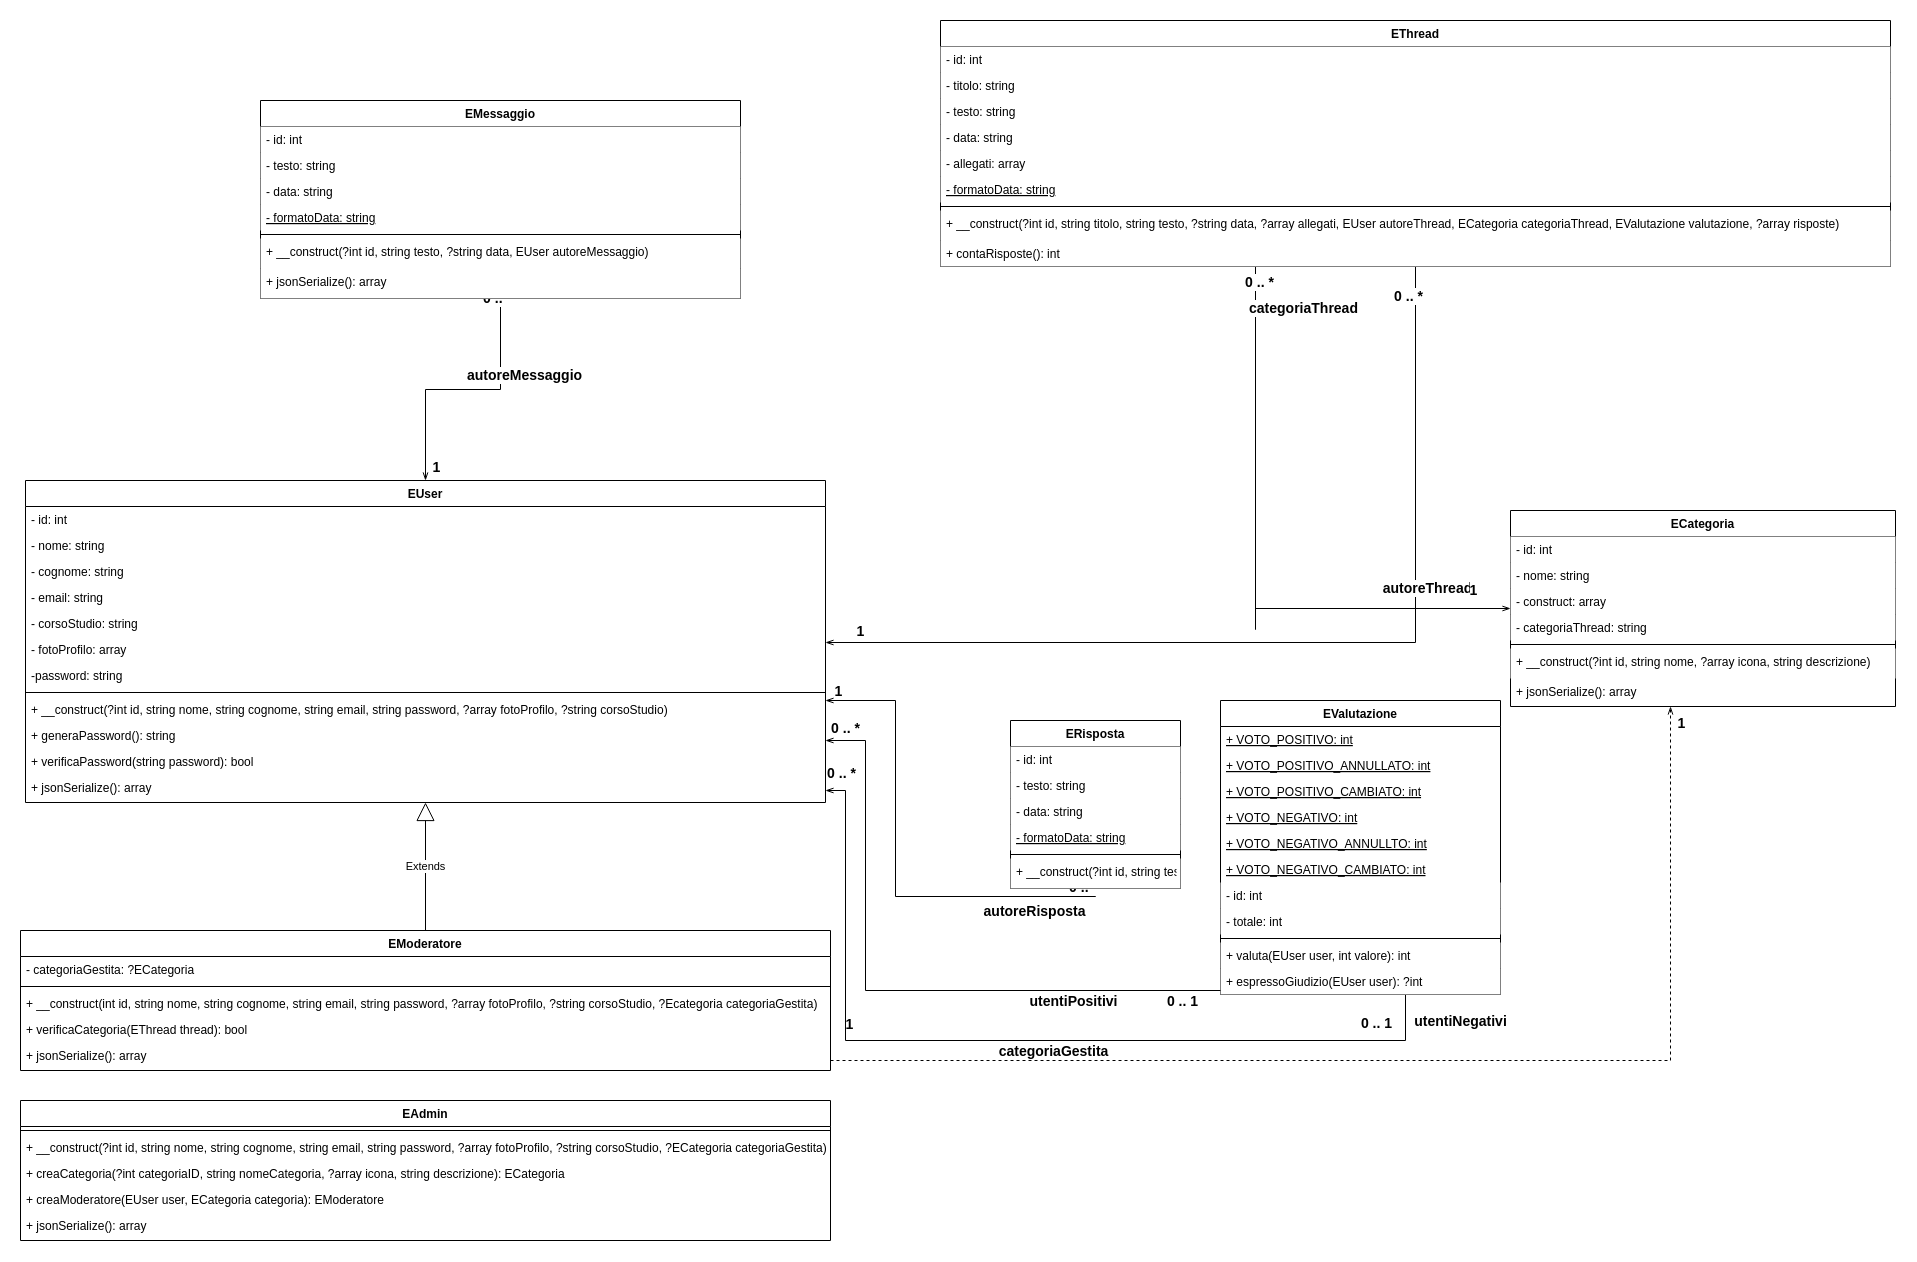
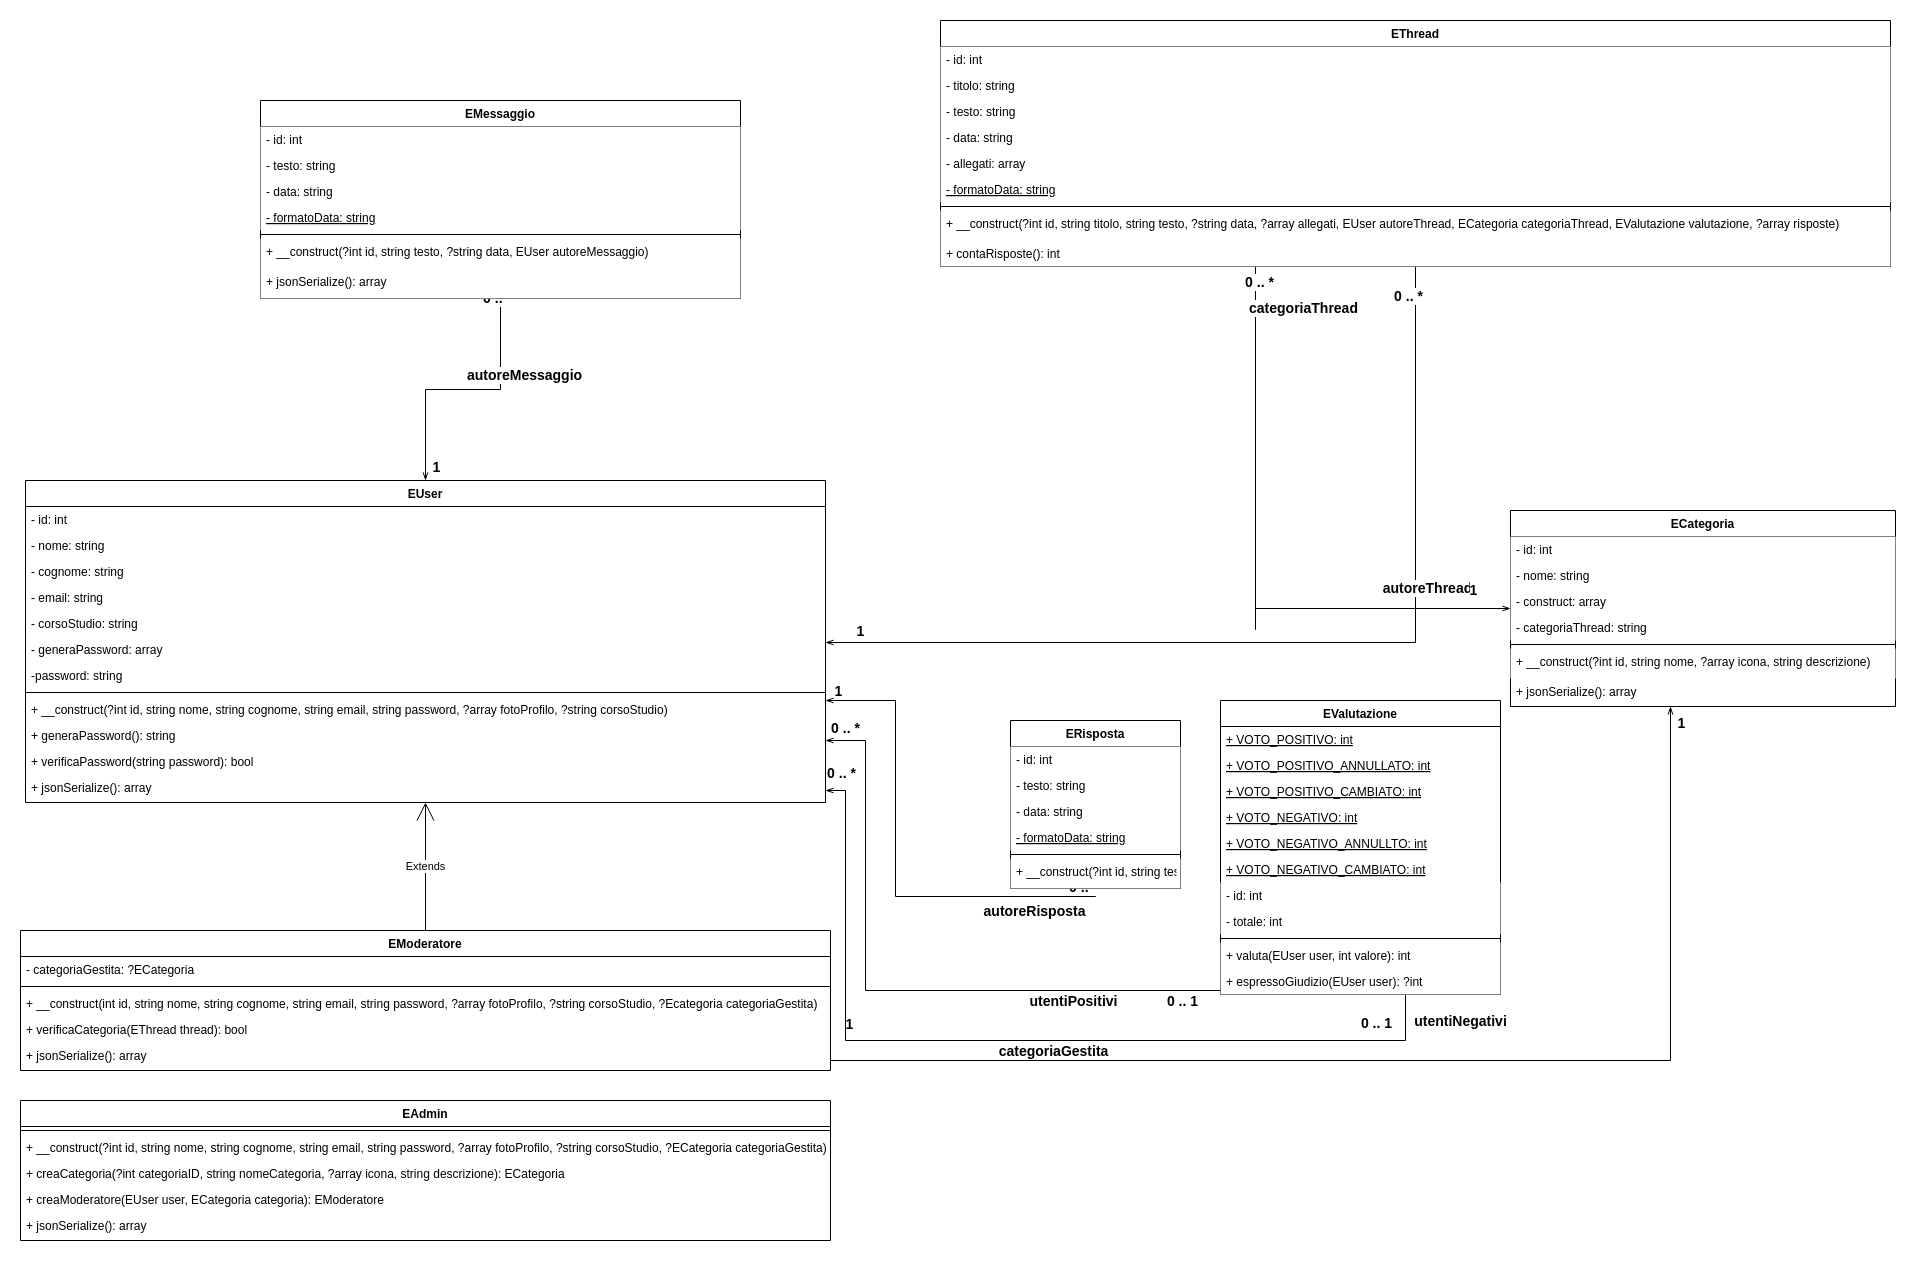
- <mxCell id="8" value="- fotoProfilo: array" style="text;align=left;verticalAlign=top;spacingLeft=4;spacingRight=4;overflow=hidden;rotatable=0;points=[[0,0.5],[1,0.5]];portConstraint=eastwest;" parent="2" vertex="1"><mxGeometry y="156" width="800" height="26" as="geometry" /></mxCell>
+ <mxCell id="8" value="- generaPassword: array" style="text;align=left;verticalAlign=top;spacingLeft=4;spacingRight=4;overflow=hidden;rotatable=0;points=[[0,0.5],[1,0.5]];portConstraint=eastwest;" parent="2" vertex="1"><mxGeometry y="156" width="800" height="26" as="geometry" /></mxCell>
- <mxCell id="93" value="Extends" style="endArrow=block;endSize=16;endFill=0;html=1;" parent="1" source="81" target="2" edge="1"><mxGeometry width="160" relative="1" as="geometry"><mxPoint x="635" y="840" as="sourcePoint" /><mxPoint x="795" y="840" as="targetPoint" /></mxGeometry></mxCell>
+ <mxCell id="93" value="Extends" style="endArrow=open;endSize=16;endFill=0;html=1;" parent="1" source="81" target="2" edge="1"><mxGeometry width="160" relative="1" as="geometry"><mxPoint x="635" y="840" as="sourcePoint" /><mxPoint x="795" y="840" as="targetPoint" /></mxGeometry></mxCell>
- <mxCell id="77" style="edgeStyle=orthogonalEdgeStyle;rounded=0;orthogonalLoop=1;jettySize=auto;html=1;startArrow=none;startFill=0;endArrow=openThin;endFill=0;dashed=1;" parent="1" source="81" target="45" edge="1"><mxGeometry relative="1" as="geometry"><Array as="points"><mxPoint x="775" y="1060" /><mxPoint x="1670" y="1060" /></Array></mxGeometry></mxCell>
+ <mxCell id="77" style="edgeStyle=orthogonalEdgeStyle;rounded=0;orthogonalLoop=1;jettySize=auto;html=1;startArrow=none;startFill=0;endArrow=openThin;endFill=0;" parent="1" source="81" target="45" edge="1"><mxGeometry relative="1" as="geometry"><Array as="points"><mxPoint x="775" y="1060" /><mxPoint x="1670" y="1060" /></Array></mxGeometry></mxCell>
